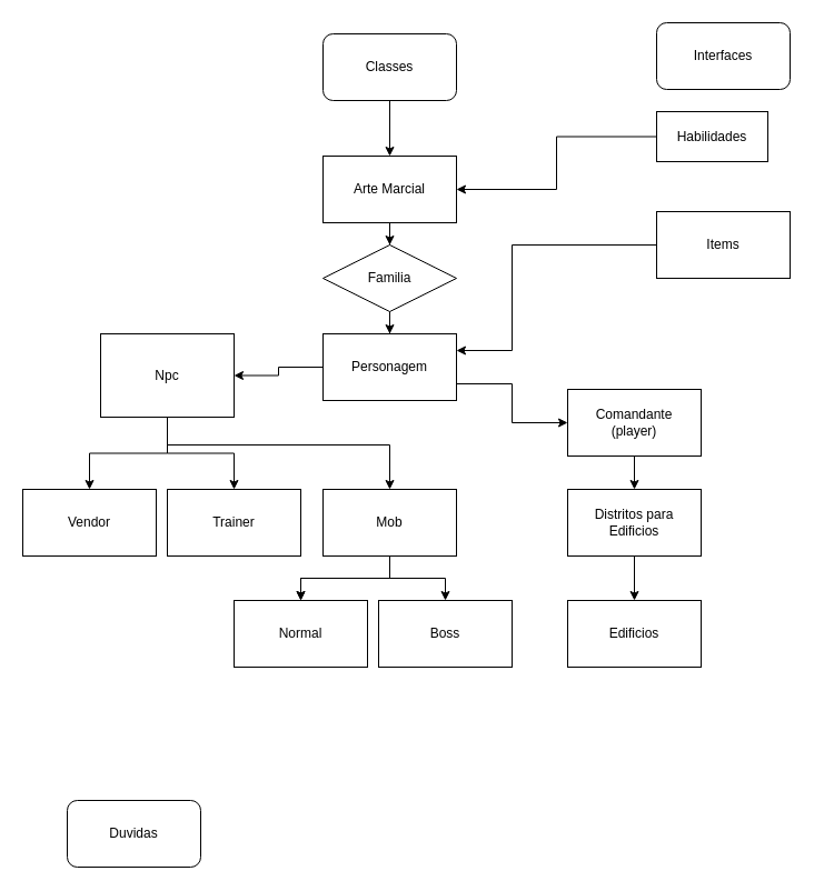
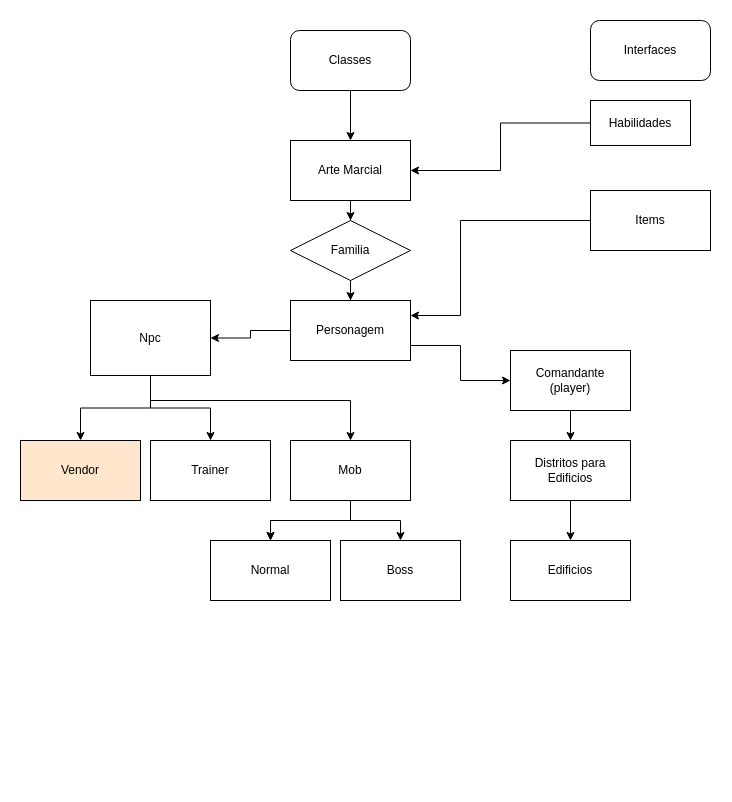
- <mxCell id="15" value="Vendor" style="rounded=0;whiteSpace=wrap;html=1;" parent="1" vertex="1"><mxGeometry x="20" y="440" width="120" height="60" as="geometry" /></mxCell>
+ <mxCell id="15" value="Vendor" style="rounded=0;whiteSpace=wrap;html=1;fillColor=#ffe6cc;" parent="1" vertex="1"><mxGeometry x="20" y="440" width="120" height="60" as="geometry" /></mxCell>
- <mxCell id="25" value="Duvidas" style="rounded=1;whiteSpace=wrap;html=1;" parent="1" vertex="1"><mxGeometry x="60" y="720" width="120" height="60" as="geometry" /></mxCell>
